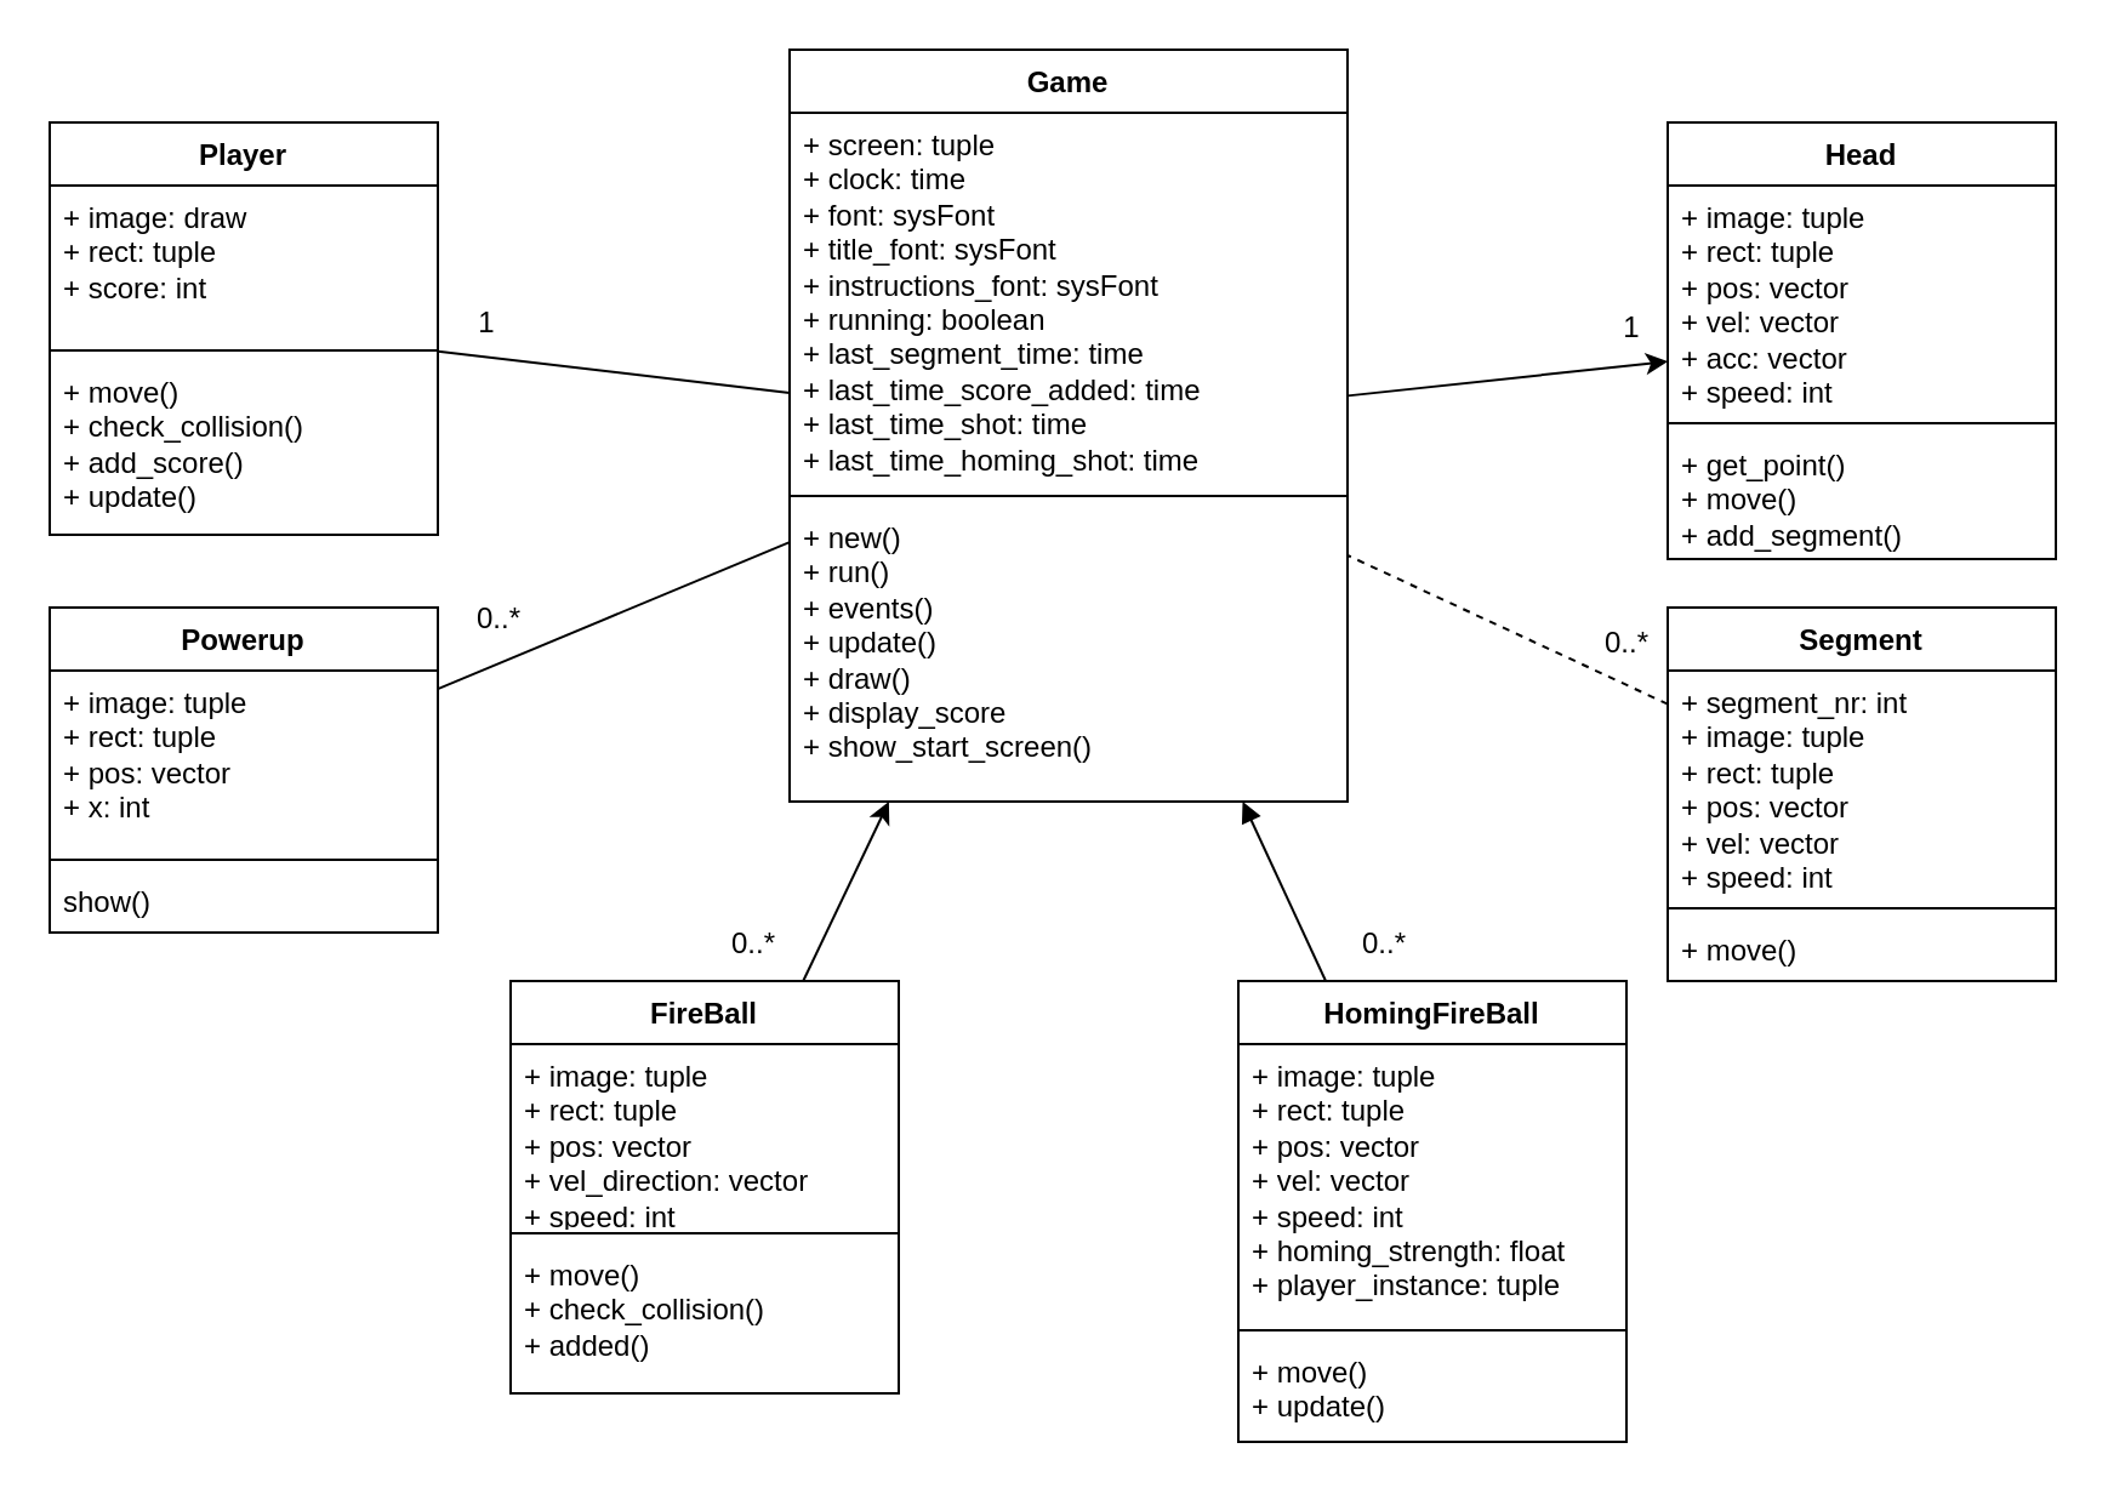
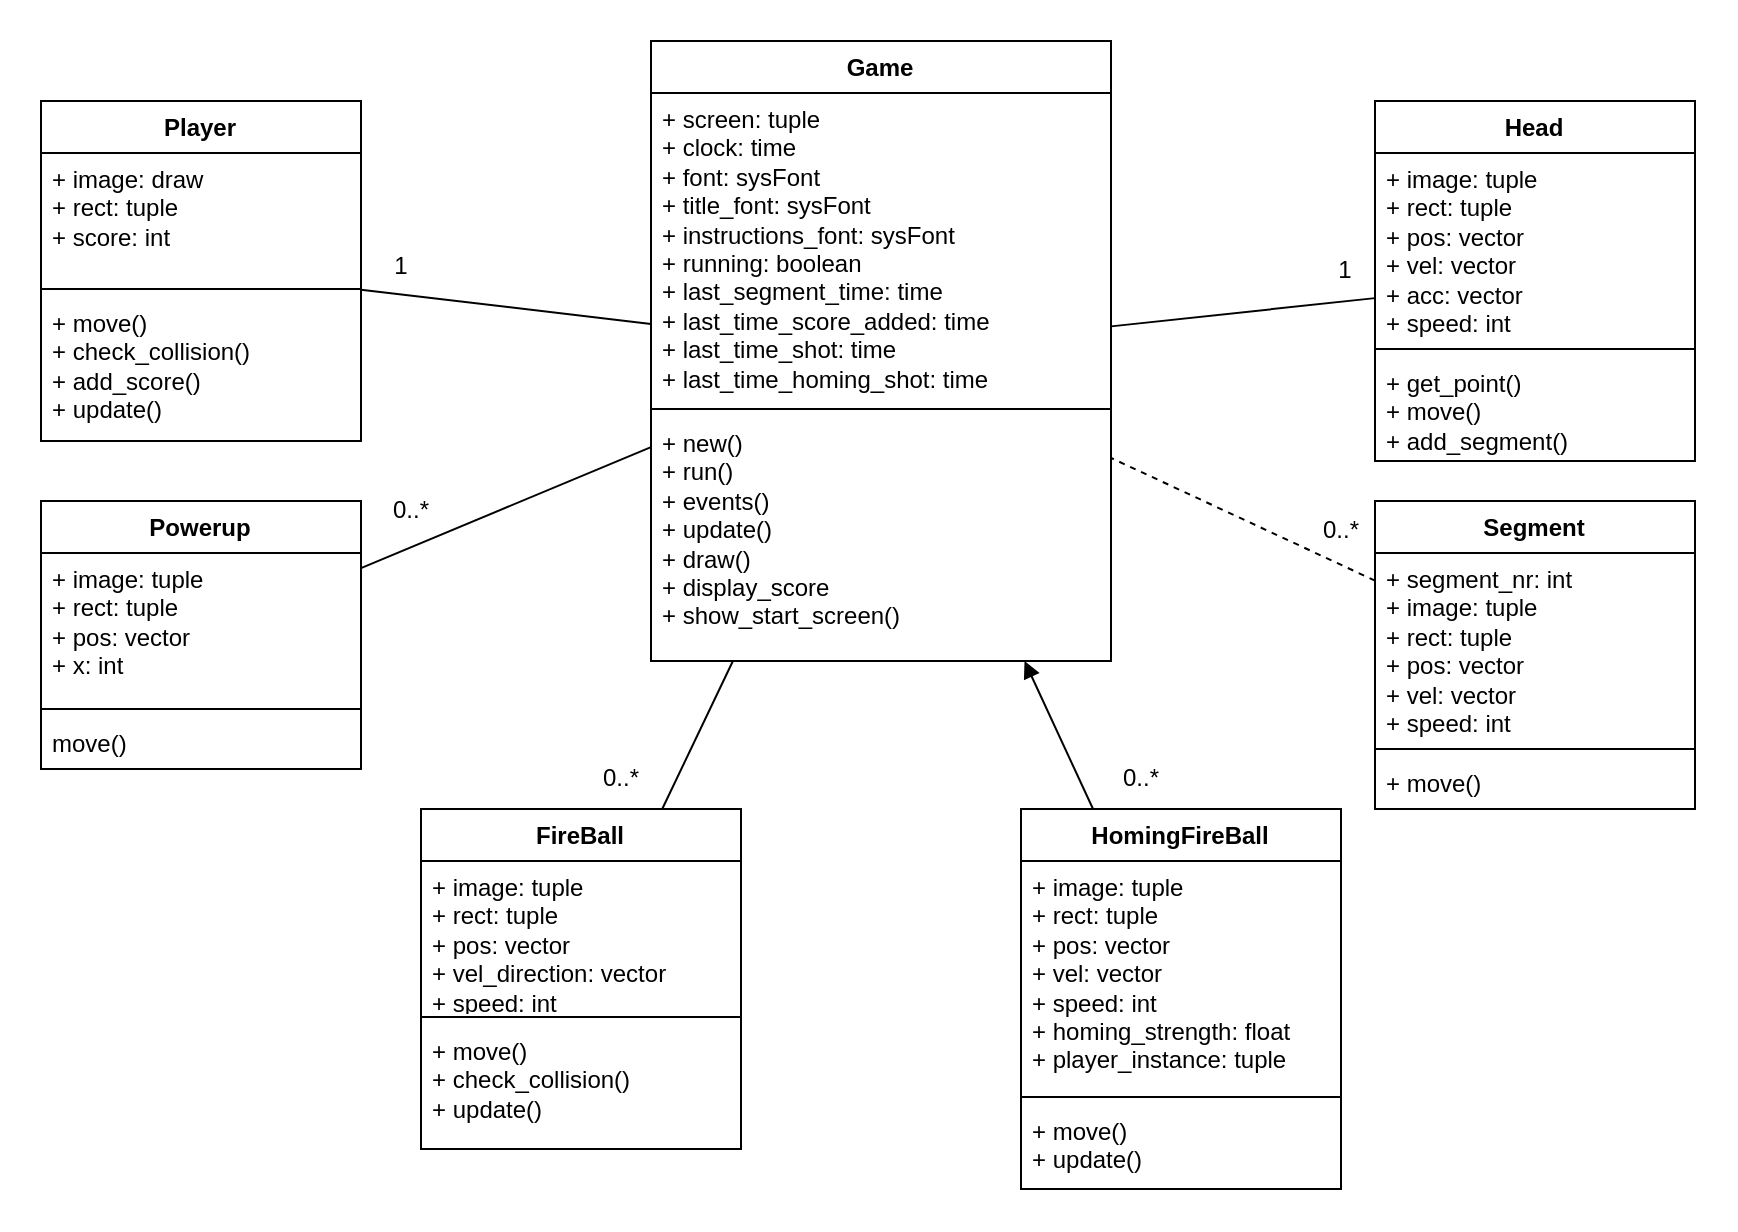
- <mxCell id="35" value="" style="endArrow=classic;html=1;rounded=0;" edge="1" parent="1" source="2" target="10"><mxGeometry width="50" height="50" relative="1" as="geometry"><mxPoint x="670" y="250" as="sourcePoint" /><mxPoint x="720" y="200" as="targetPoint" /></mxGeometry></mxCell>
+ <mxCell id="35" value="" style="endArrow=none;html=1;rounded=0;" edge="1" parent="1" source="2" target="10"><mxGeometry width="50" height="50" relative="1" as="geometry"><mxPoint x="670" y="250" as="sourcePoint" /><mxPoint x="720" y="200" as="targetPoint" /></mxGeometry></mxCell>
- <mxCell id="34" value="" style="endArrow=classic;html=1;rounded=0;" edge="1" parent="1" source="18" target="2"><mxGeometry width="50" height="50" relative="1" as="geometry"><mxPoint x="350" y="440" as="sourcePoint" /><mxPoint x="400" y="390" as="targetPoint" /></mxGeometry></mxCell>
+ <mxCell id="34" value="" style="endArrow=none;html=1;rounded=0;" edge="1" parent="1" source="18" target="2"><mxGeometry width="50" height="50" relative="1" as="geometry"><mxPoint x="350" y="440" as="sourcePoint" /><mxPoint x="400" y="390" as="targetPoint" /></mxGeometry></mxCell>
- <mxCell id="29" value="show()" style="text;strokeColor=none;fillColor=none;align=left;verticalAlign=top;spacingLeft=4;spacingRight=4;overflow=hidden;rotatable=0;points=[[0,0.5],[1,0.5]];portConstraint=eastwest;whiteSpace=wrap;html=1;" vertex="1" parent="26"><mxGeometry y="108" width="160" height="26" as="geometry" /></mxCell>
+ <mxCell id="29" value="move()" style="text;strokeColor=none;fillColor=none;align=left;verticalAlign=top;spacingLeft=4;spacingRight=4;overflow=hidden;rotatable=0;points=[[0,0.5],[1,0.5]];portConstraint=eastwest;whiteSpace=wrap;html=1;" vertex="1" parent="26"><mxGeometry y="108" width="160" height="26" as="geometry" /></mxCell>
- <mxCell id="21" value="+ move()&lt;br&gt;+ check_collision()&lt;br&gt;+ added()" style="text;strokeColor=none;fillColor=none;align=left;verticalAlign=top;spacingLeft=4;spacingRight=4;overflow=hidden;rotatable=0;points=[[0,0.5],[1,0.5]];portConstraint=eastwest;whiteSpace=wrap;html=1;" vertex="1" parent="18"><mxGeometry y="108" width="160" height="62" as="geometry" /></mxCell>
+ <mxCell id="21" value="+ move()&lt;br&gt;+ check_collision()&lt;br&gt;+ update()" style="text;strokeColor=none;fillColor=none;align=left;verticalAlign=top;spacingLeft=4;spacingRight=4;overflow=hidden;rotatable=0;points=[[0,0.5],[1,0.5]];portConstraint=eastwest;whiteSpace=wrap;html=1;" vertex="1" parent="18"><mxGeometry y="108" width="160" height="62" as="geometry" /></mxCell>
